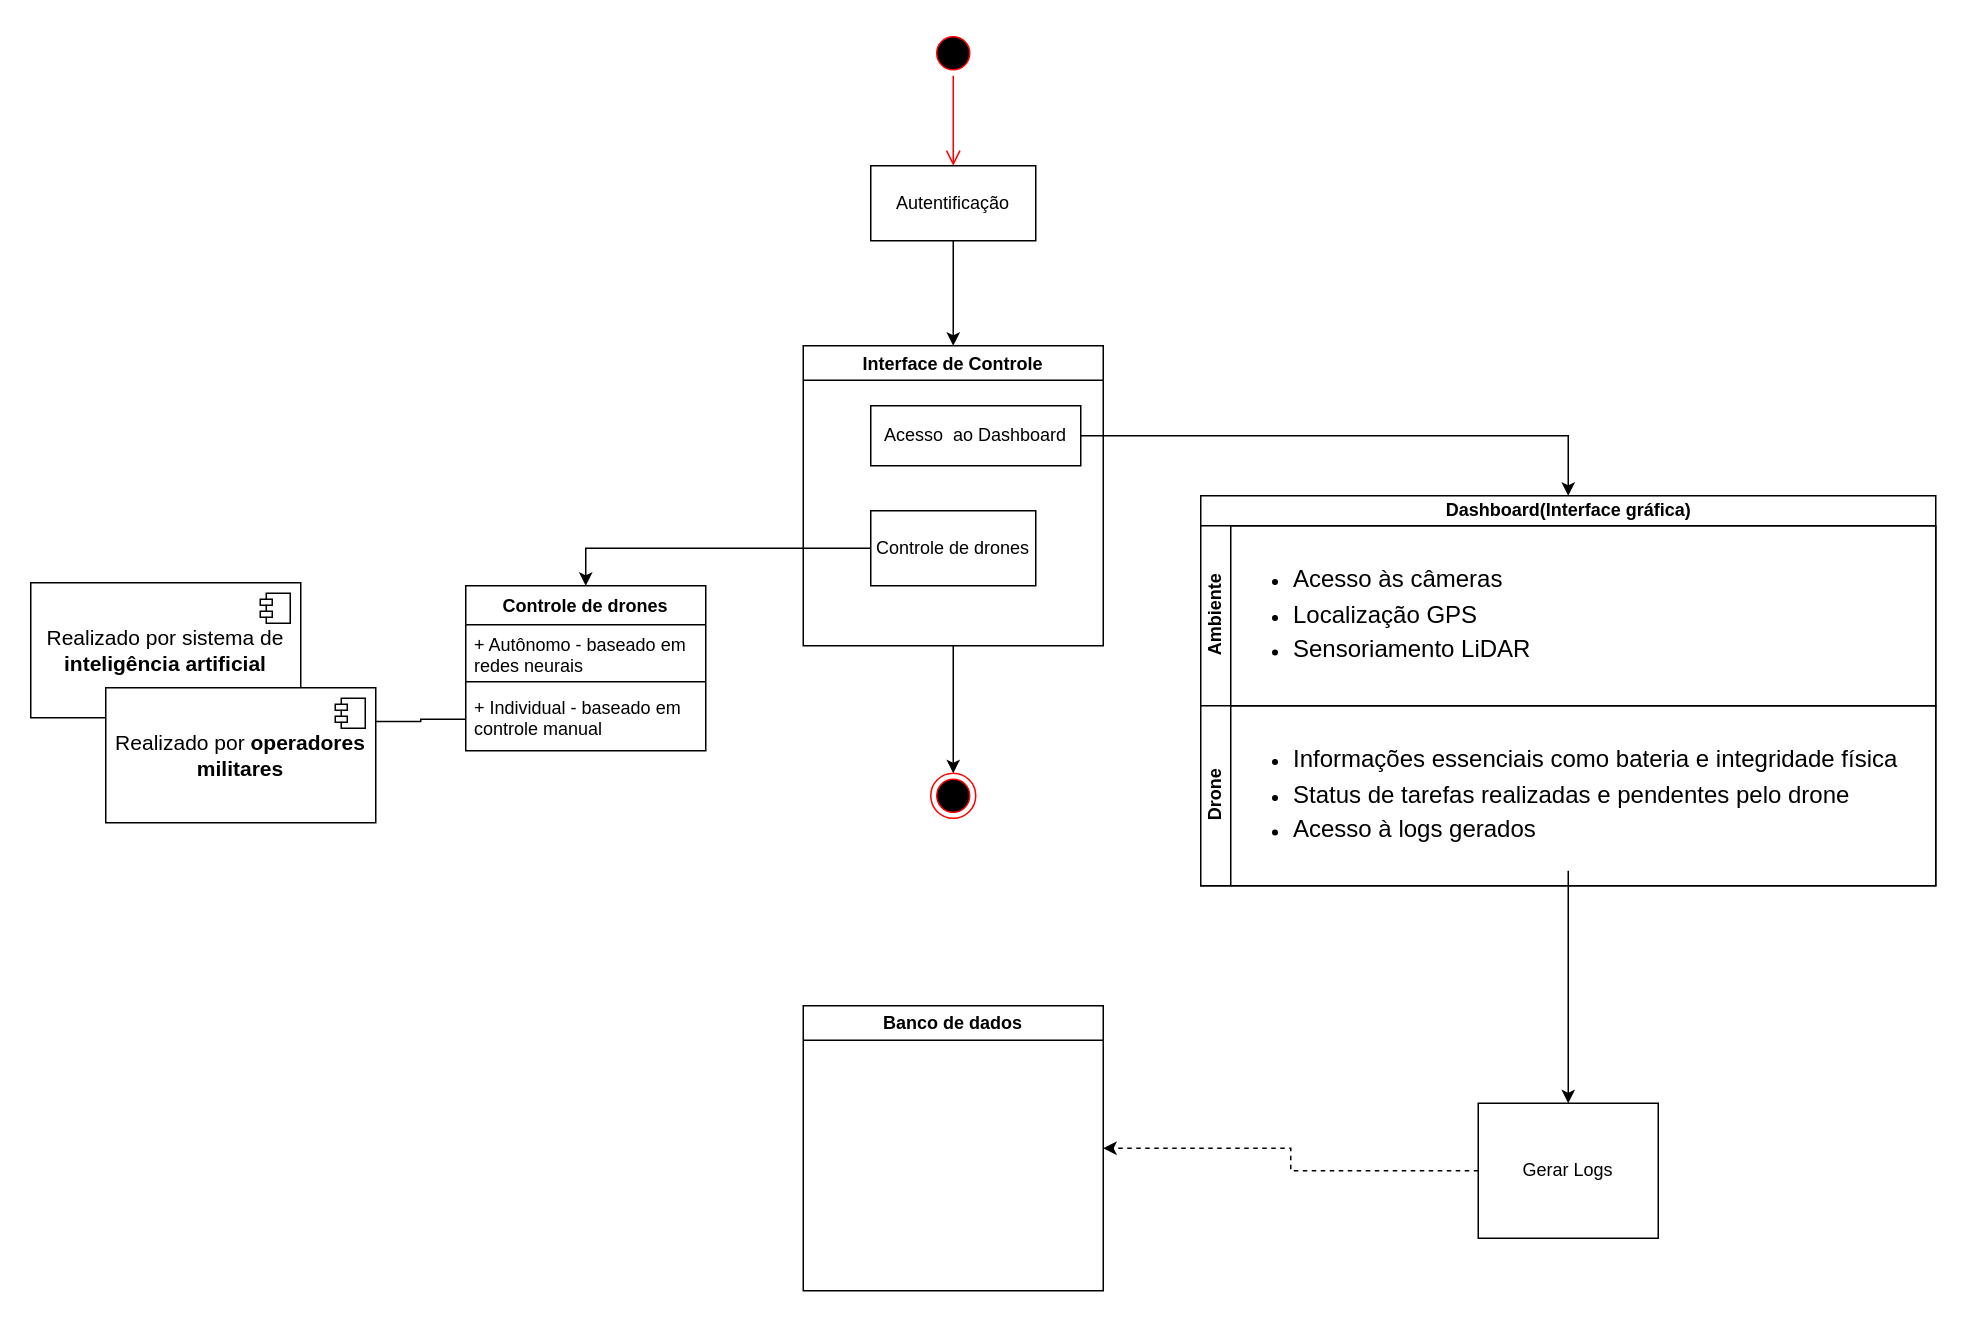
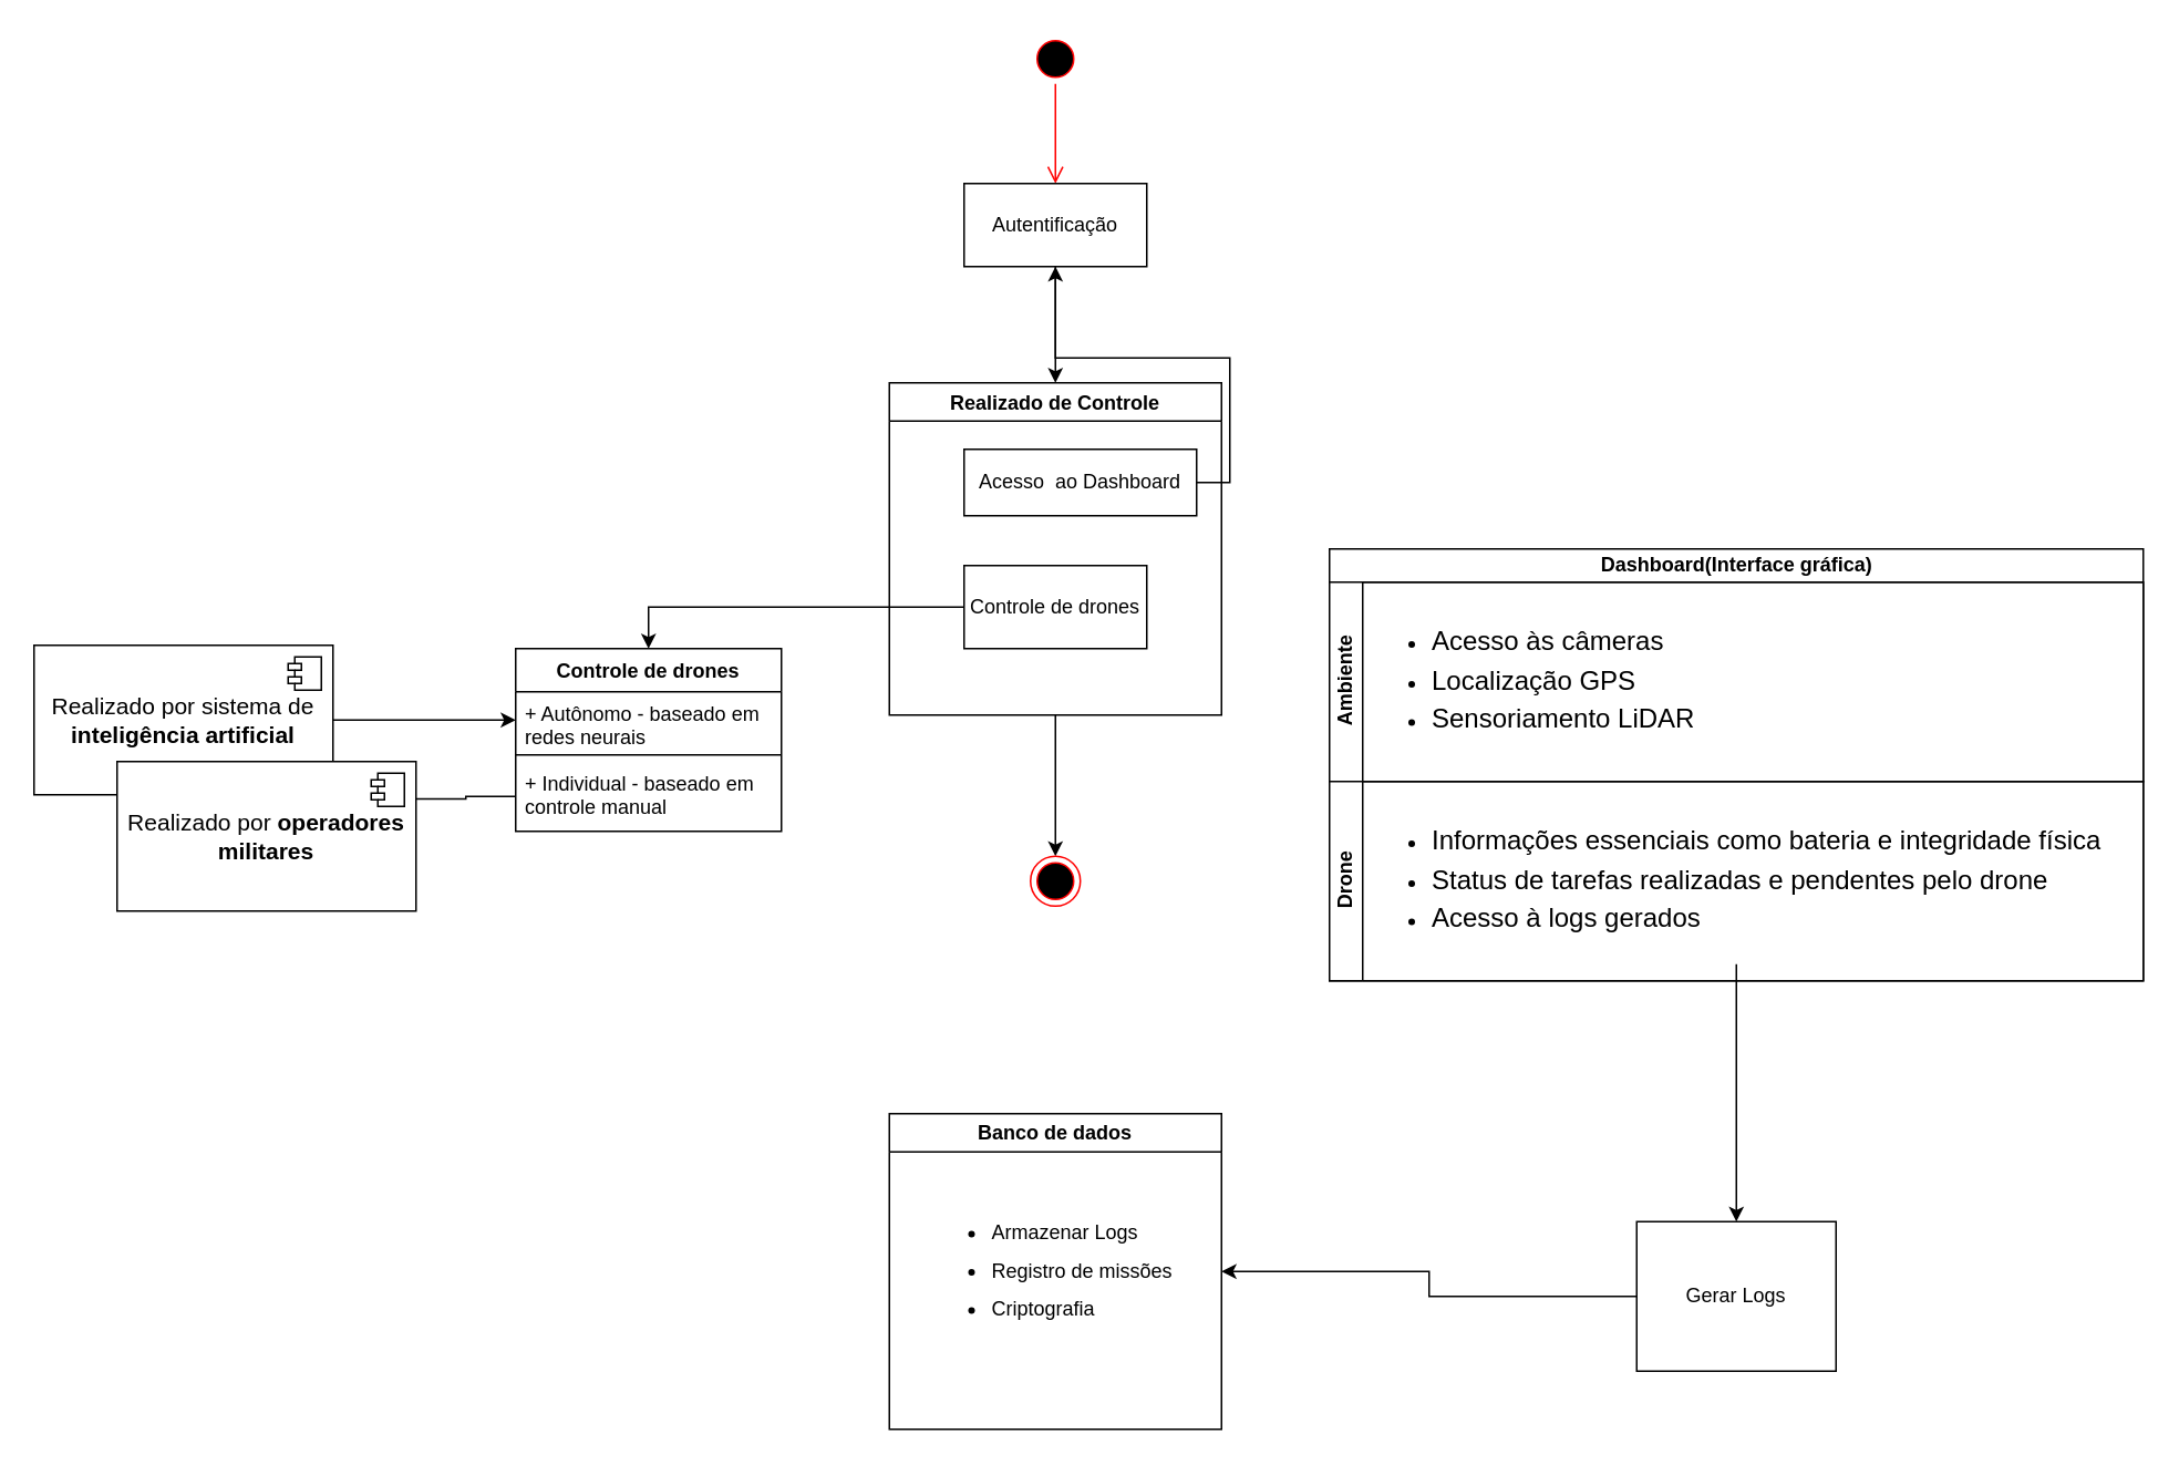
- <mxCell id="7" value="Interface de Controle" style="swimlane;" vertex="1" parent="1"><mxGeometry x="535" y="230" width="200" height="200" as="geometry" /></mxCell>
+ <mxCell id="7" value="Realizado de Controle" style="swimlane;" vertex="1" parent="1"><mxGeometry x="535" y="230" width="200" height="200" as="geometry" /></mxCell>
- <mxCell id="15" style="edgeStyle=orthogonalEdgeStyle;rounded=0;orthogonalLoop=1;jettySize=auto;html=1;exitX=1;exitY=0.5;exitDx=0;exitDy=0;entryX=0.5;entryY=0;entryDx=0;entryDy=0;" edge="1" parent="1" source="8" target="10"><mxGeometry relative="1" as="geometry" /></mxCell>
+ <mxCell id="15" style="edgeStyle=orthogonalEdgeStyle;rounded=0;orthogonalLoop=1;jettySize=auto;html=1;exitX=1;exitY=0.5;exitDx=0;exitDy=0;" edge="1" parent="1" source="8" target="5"><mxGeometry relative="1" as="geometry" /></mxCell>
+ <mxCell id="27" style="edgeStyle=orthogonalEdgeStyle;rounded=0;orthogonalLoop=1;jettySize=auto;html=1;exitX=1;exitY=0.5;exitDx=0;exitDy=0;entryX=0;entryY=0.5;entryDx=0;entryDy=0;" edge="1" parent="1" source="28" target="22"><mxGeometry relative="1" as="geometry" /></mxCell>
+ <mxCell id="17" value="&lt;ul style=&quot;line-height: 190%;&quot;&gt;&lt;li&gt;&lt;span style=&quot;background-color: transparent; color: light-dark(rgb(0, 0, 0), rgb(255, 255, 255));&quot;&gt;Armazenar Logs&lt;/span&gt;&lt;/li&gt;&lt;li&gt;Registro de missões&lt;/li&gt;&lt;li&gt;Criptografia&lt;/li&gt;&lt;/ul&gt;" style="text;strokeColor=none;fillColor=none;html=1;whiteSpace=wrap;verticalAlign=middle;overflow=hidden;" vertex="1" parent="16"><mxGeometry x="20" y="45" width="160" height="100" as="geometry" /></mxCell>
- <mxCell id="18" style="edgeStyle=orthogonalEdgeStyle;rounded=0;orthogonalLoop=1;jettySize=auto;html=1;exitX=0;exitY=0.5;exitDx=0;exitDy=0;entryX=1;entryY=0.5;entryDx=0;entryDy=0;dashed=1;" edge="1" parent="1" source="19" target="16"><mxGeometry relative="1" as="geometry" /></mxCell>
+ <mxCell id="18" style="edgeStyle=orthogonalEdgeStyle;rounded=0;orthogonalLoop=1;jettySize=auto;html=1;exitX=0;exitY=0.5;exitDx=0;exitDy=0;entryX=1;entryY=0.5;entryDx=0;entryDy=0;" edge="1" parent="1" source="19" target="16"><mxGeometry relative="1" as="geometry" /></mxCell>
